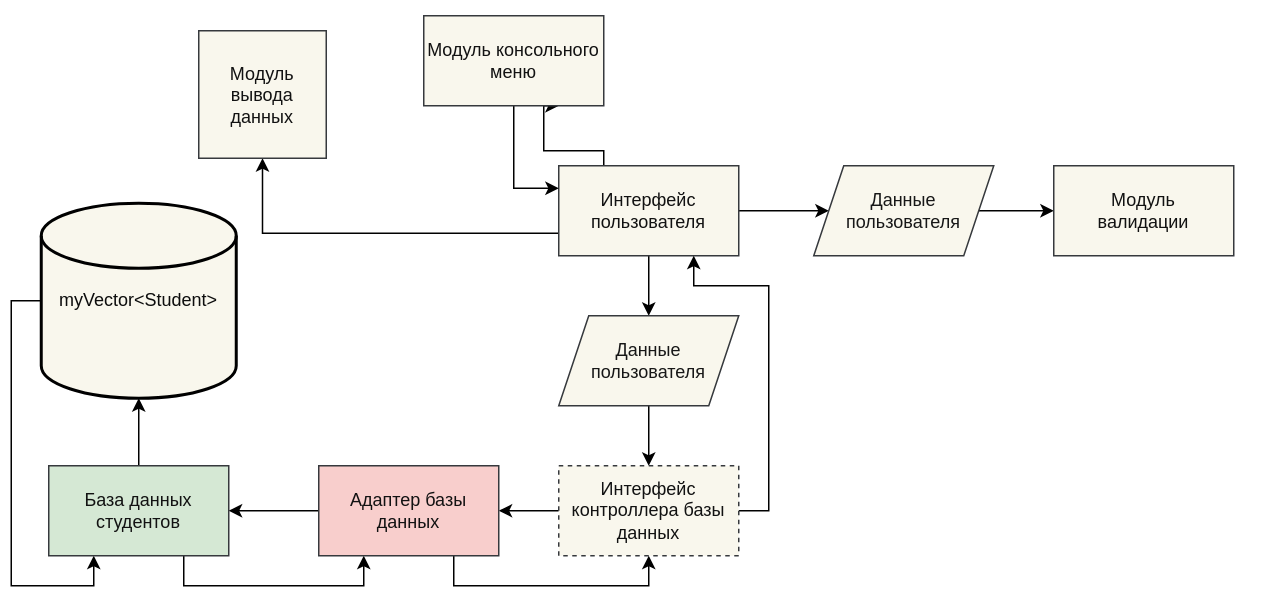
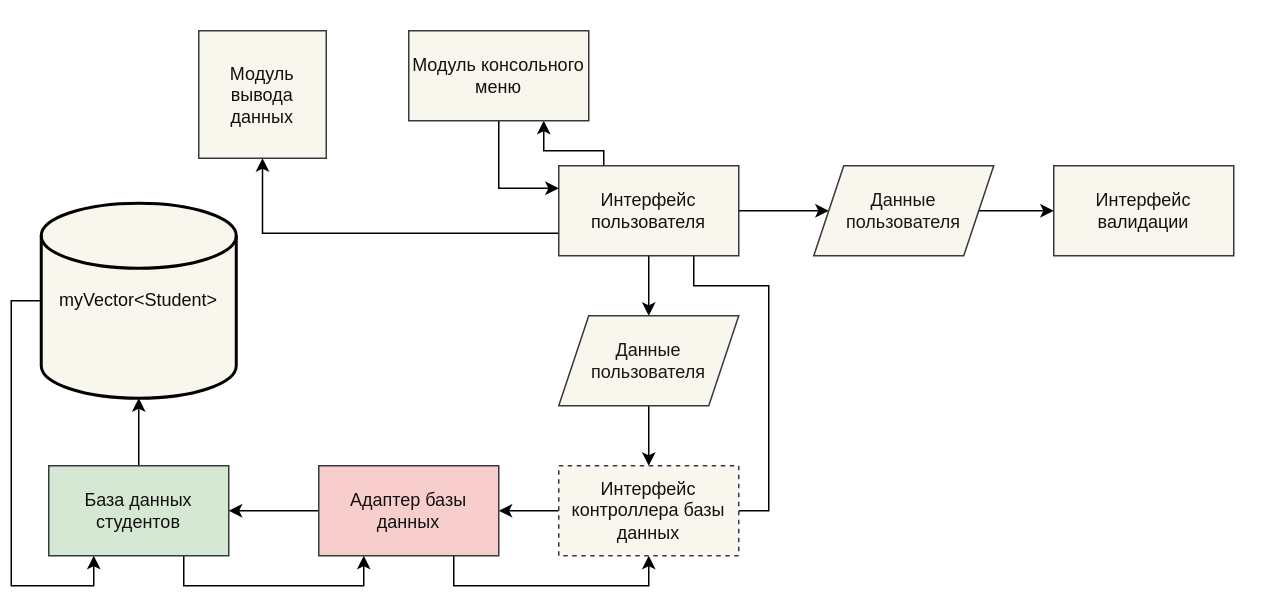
- <mxCell id="25" value="&lt;font color=&quot;#121212&quot;&gt;Модуль консольного меню&lt;/font&gt;" style="rounded=0;whiteSpace=wrap;html=1;fillColor=#f9f7ed;strokeColor=#36393d;" vertex="1" parent="1"><mxGeometry x="275" y="10" width="120" height="60" as="geometry" /></mxCell>
+ <mxCell id="25" value="&lt;font color=&quot;#121212&quot;&gt;Модуль консольного меню&lt;/font&gt;" style="rounded=0;whiteSpace=wrap;html=1;fillColor=#f9f7ed;strokeColor=#36393d;" vertex="1" parent="1"><mxGeometry x="265" y="20" width="120" height="60" as="geometry" /></mxCell>
- <mxCell id="9" value="&lt;font color=&quot;#121212&quot;&gt;Модуль &lt;br&gt;валидации&lt;/font&gt;" style="rounded=0;whiteSpace=wrap;html=1;fillColor=#f9f7ed;strokeColor=#36393d;" vertex="1" parent="1"><mxGeometry x="695" y="110" width="120" height="60" as="geometry" /></mxCell>
+ <mxCell id="9" value="&lt;font color=&quot;#121212&quot;&gt;Интерфейс &lt;br&gt;валидации&lt;/font&gt;" style="rounded=0;whiteSpace=wrap;html=1;fillColor=#f9f7ed;strokeColor=#36393d;" vertex="1" parent="1"><mxGeometry x="695" y="110" width="120" height="60" as="geometry" /></mxCell>
- <mxCell id="12" style="edgeStyle=orthogonalEdgeStyle;rounded=0;orthogonalLoop=1;jettySize=auto;html=1;entryX=0.75;entryY=1;entryDx=0;entryDy=0;fontColor=#121212;exitX=1;exitY=0.5;exitDx=0;exitDy=0;" edge="1" parent="1" source="14" target="6"><mxGeometry relative="1" as="geometry"><Array as="points"><mxPoint x="505" y="340" /><mxPoint x="505" y="190" /><mxPoint x="455" y="190" /></Array></mxGeometry></mxCell>
+ <mxCell id="12" style="edgeStyle=orthogonalEdgeStyle;rounded=0;orthogonalLoop=1;jettySize=auto;html=1;entryX=0.75;entryY=1;entryDx=0;entryDy=0;fontColor=#121212;exitX=1;exitY=0.5;exitDx=0;exitDy=0;endArrow=none;" edge="1" parent="1" source="14" target="6"><mxGeometry relative="1" as="geometry"><Array as="points"><mxPoint x="505" y="340" /><mxPoint x="505" y="190" /><mxPoint x="455" y="190" /></Array></mxGeometry></mxCell>
